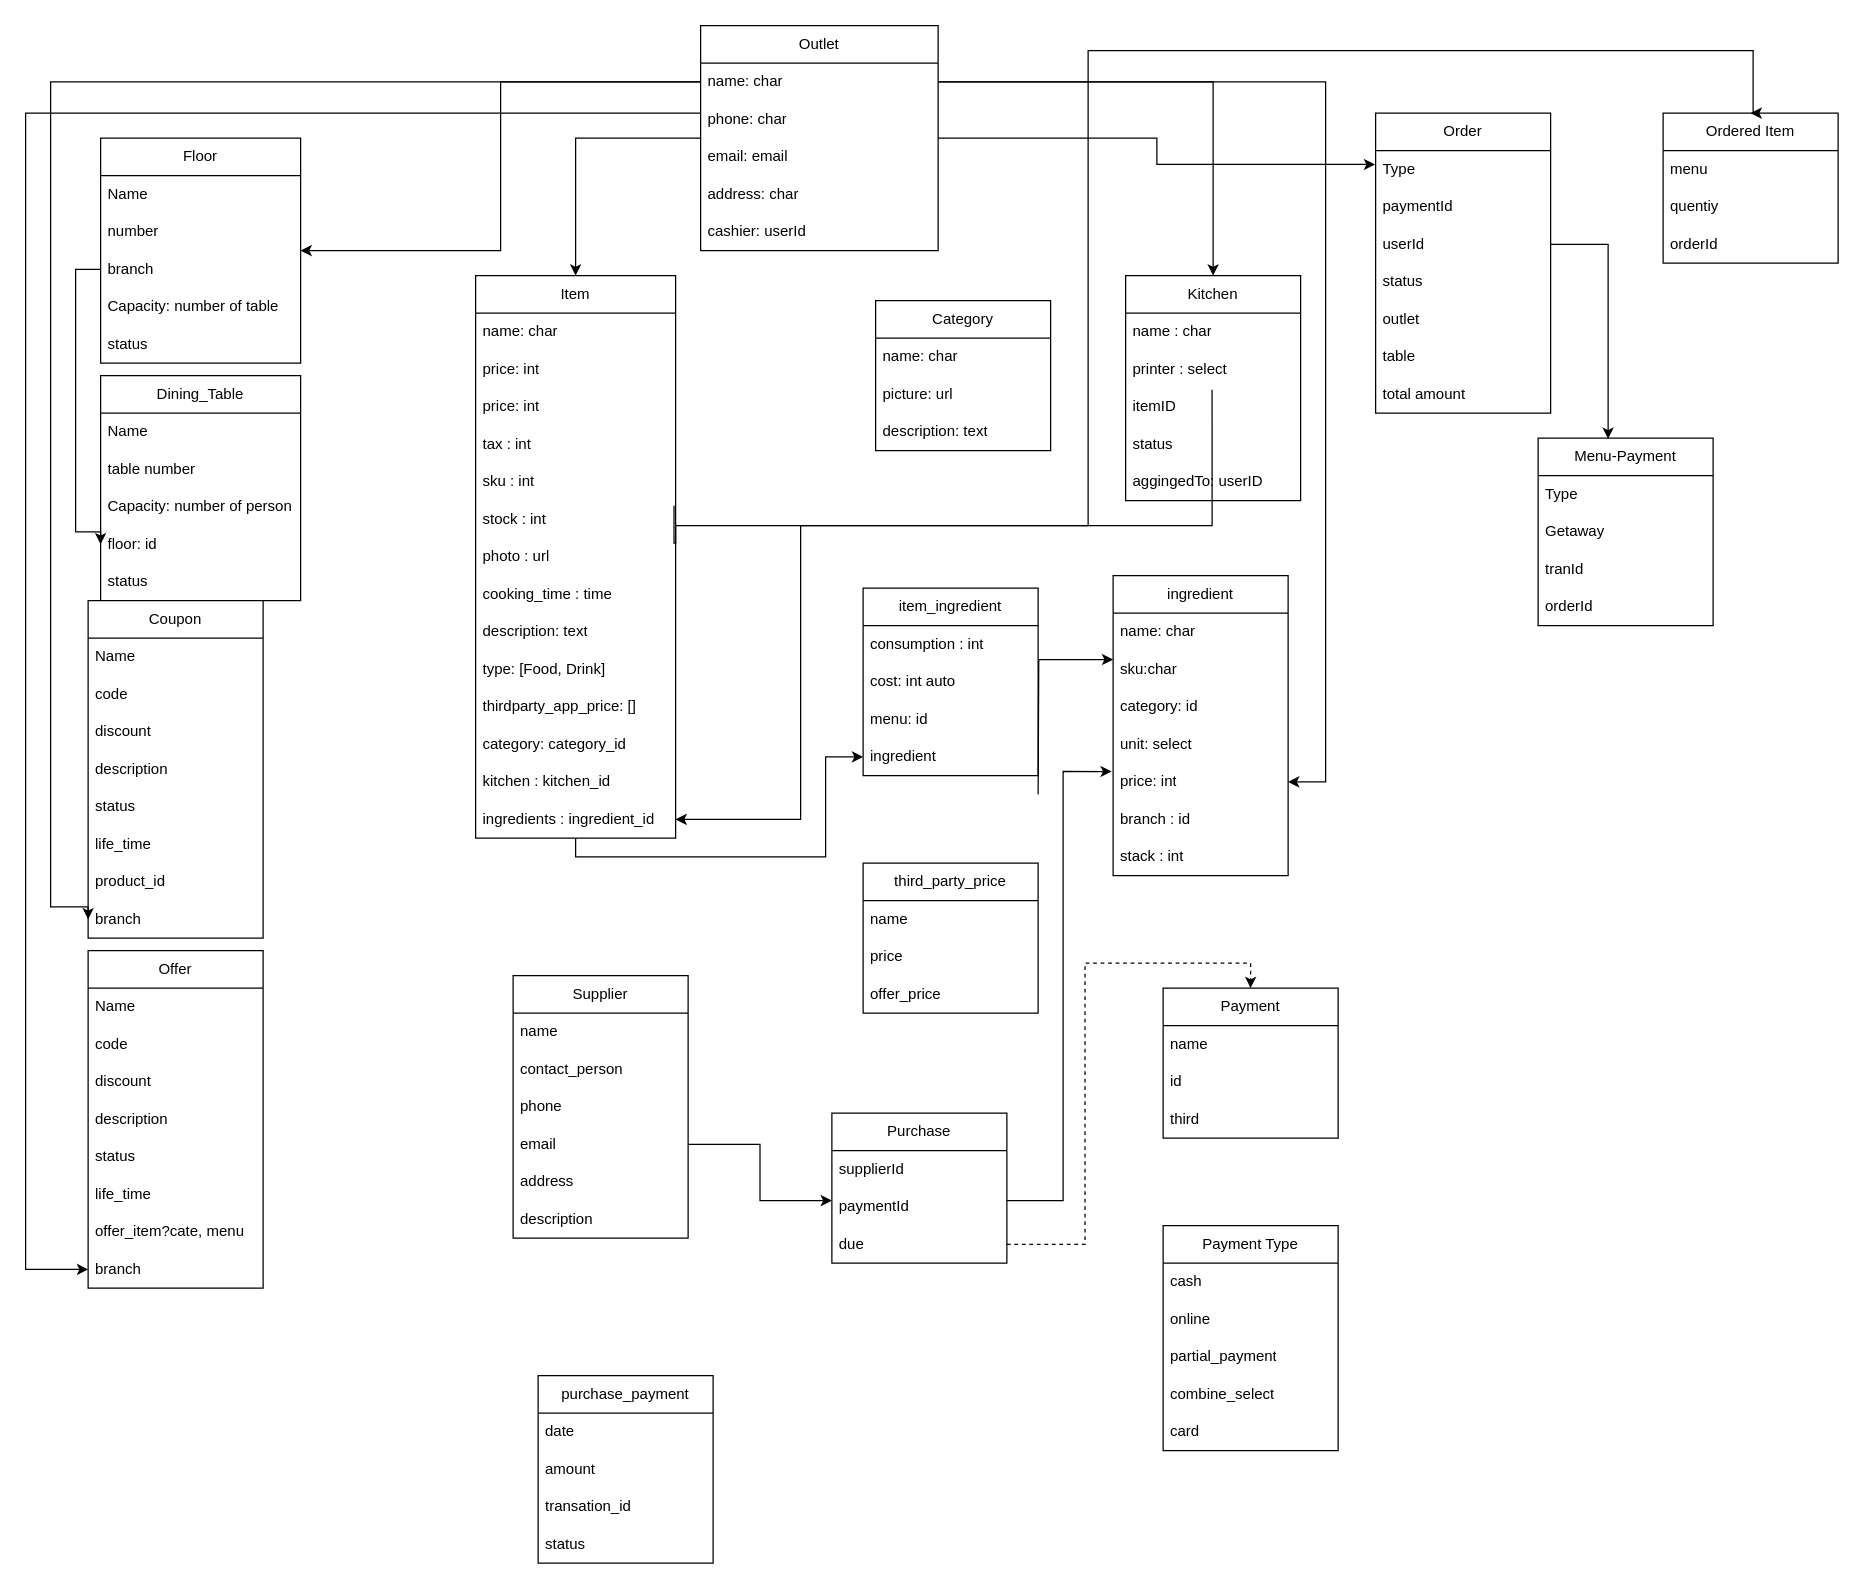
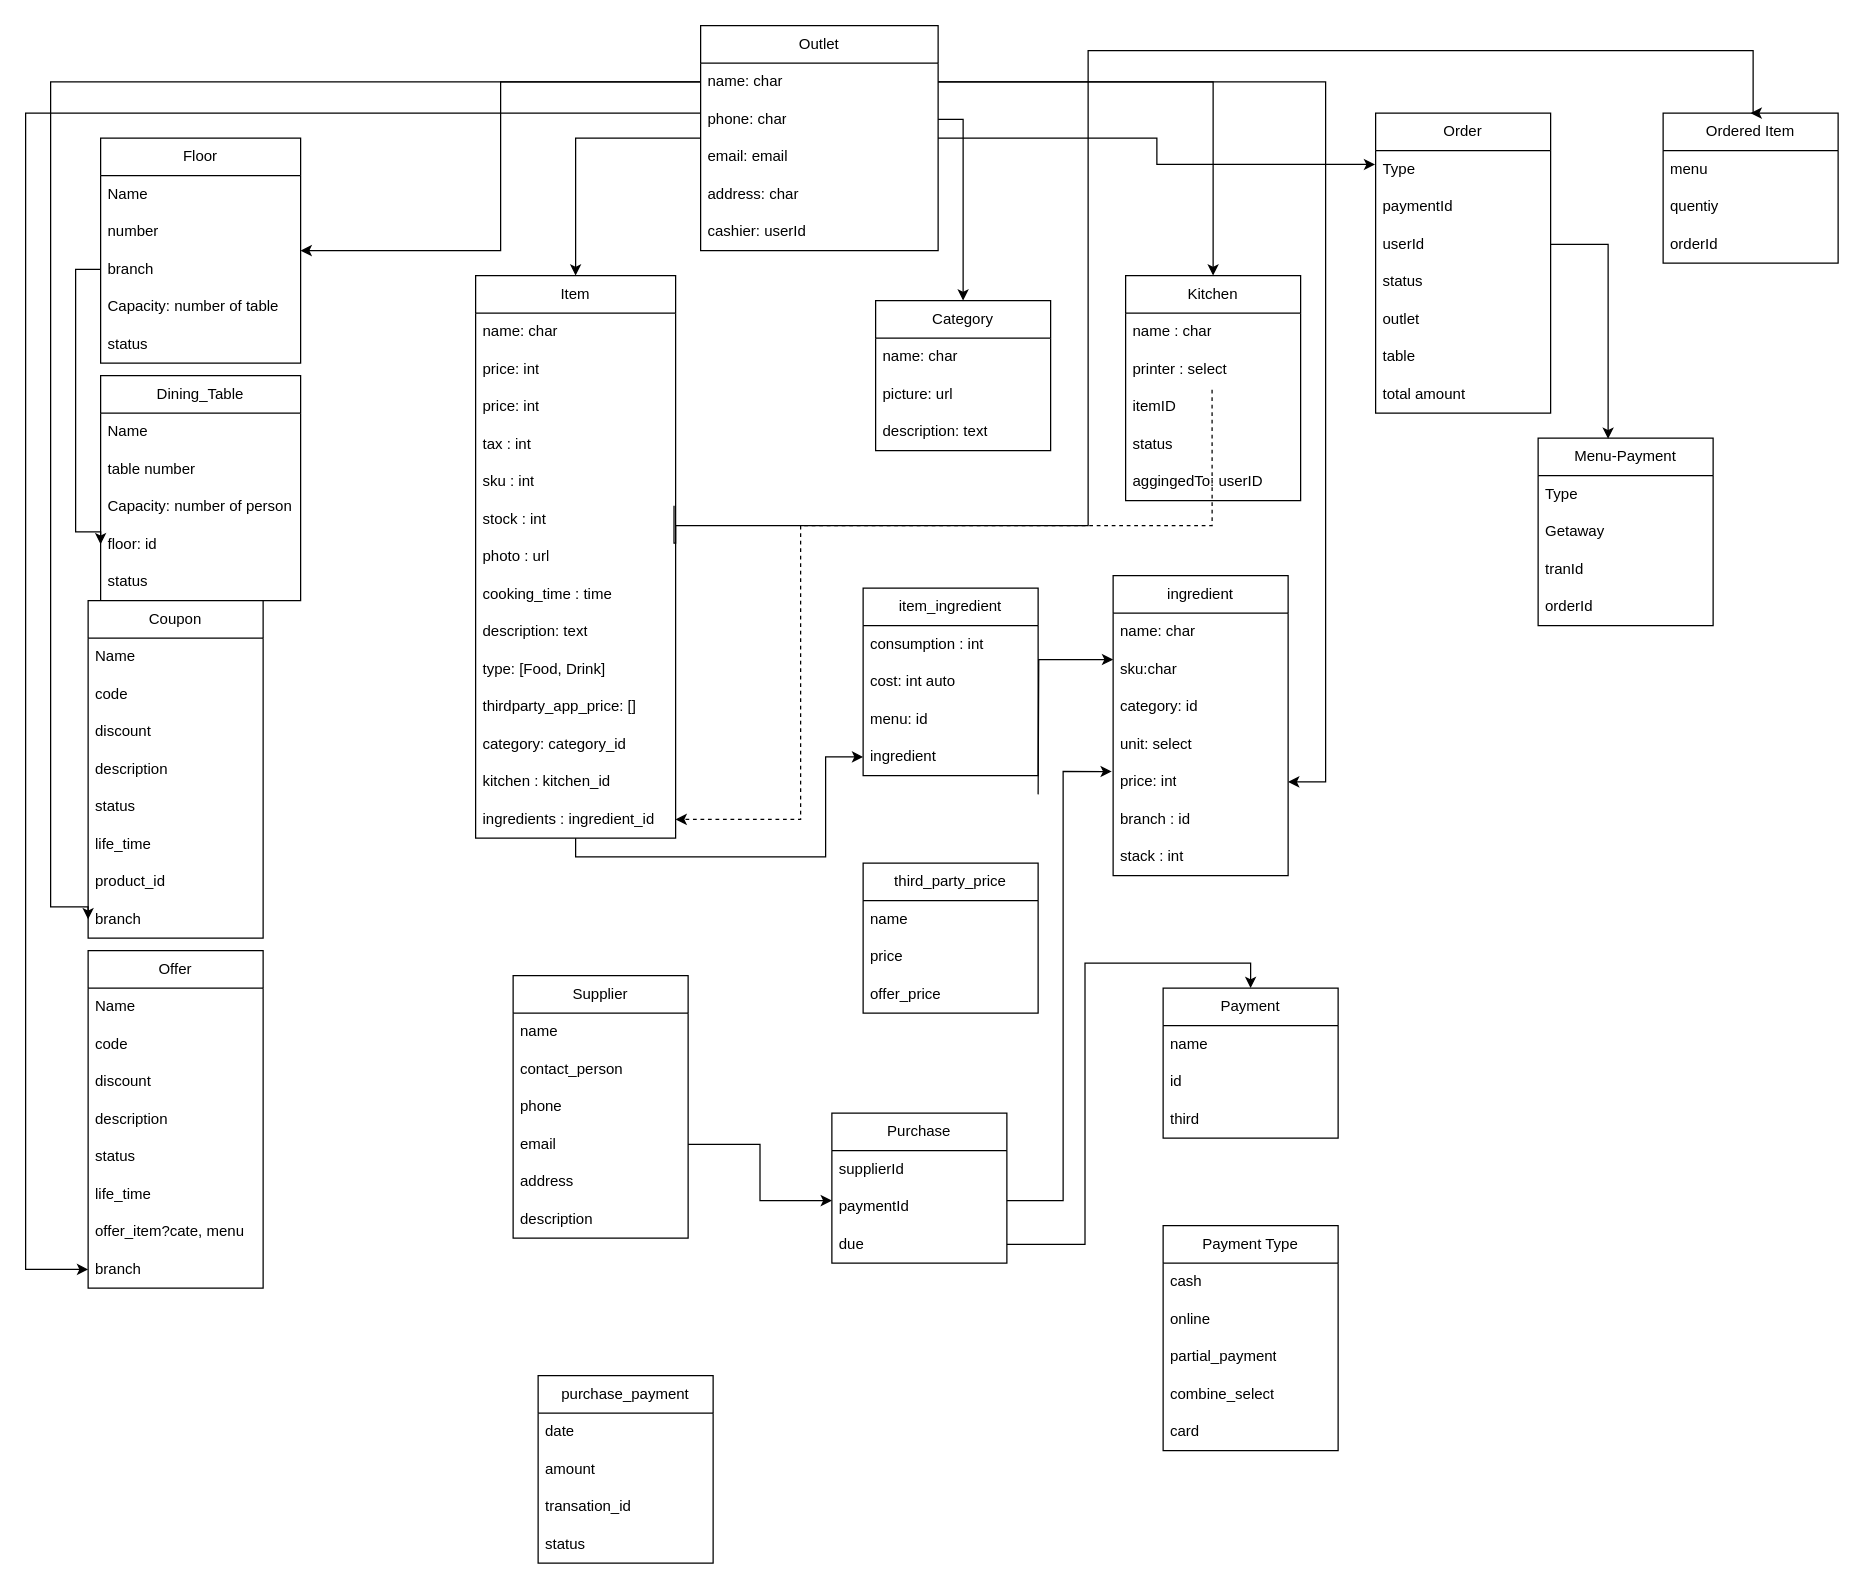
+ <mxCell id="36" style="edgeStyle=orthogonalEdgeStyle;rounded=0;orthogonalLoop=1;jettySize=auto;html=1;entryX=0.5;entryY=0;entryDx=0;entryDy=0;" parent="1" source="7" target="26" edge="1"><mxGeometry relative="1" as="geometry" /></mxCell>
- <mxCell id="38" style="edgeStyle=orthogonalEdgeStyle;rounded=0;orthogonalLoop=1;jettySize=auto;html=1;entryX=1;entryY=0.5;entryDx=0;entryDy=0;exitX=0.494;exitY=1.044;exitDx=0;exitDy=0;exitPerimeter=0;" parent="1" source="32" target="25" edge="1"><mxGeometry relative="1" as="geometry"><mxPoint x="970" y="350" as="sourcePoint" /><Array as="points"><mxPoint x="969" y="420" /><mxPoint x="640" y="420" /><mxPoint x="640" y="655" /></Array></mxGeometry></mxCell>
+ <mxCell id="38" style="edgeStyle=orthogonalEdgeStyle;rounded=0;orthogonalLoop=1;jettySize=auto;html=1;entryX=1;entryY=0.5;entryDx=0;entryDy=0;exitX=0.494;exitY=1.044;exitDx=0;exitDy=0;exitPerimeter=0;dashed=1;" parent="1" source="32" target="25" edge="1"><mxGeometry relative="1" as="geometry"><mxPoint x="970" y="350" as="sourcePoint" /><Array as="points"><mxPoint x="969" y="420" /><mxPoint x="640" y="420" /><mxPoint x="640" y="655" /></Array></mxGeometry></mxCell>
- <mxCell id="62" style="edgeStyle=orthogonalEdgeStyle;rounded=0;orthogonalLoop=1;jettySize=auto;html=1;entryX=0.5;entryY=0;entryDx=0;entryDy=0;dashed=1;" parent="1" source="57" target="58" edge="1"><mxGeometry relative="1" as="geometry" /></mxCell>
+ <mxCell id="62" style="edgeStyle=orthogonalEdgeStyle;rounded=0;orthogonalLoop=1;jettySize=auto;html=1;entryX=0.5;entryY=0;entryDx=0;entryDy=0;" parent="1" source="57" target="58" edge="1"><mxGeometry relative="1" as="geometry" /></mxCell>
